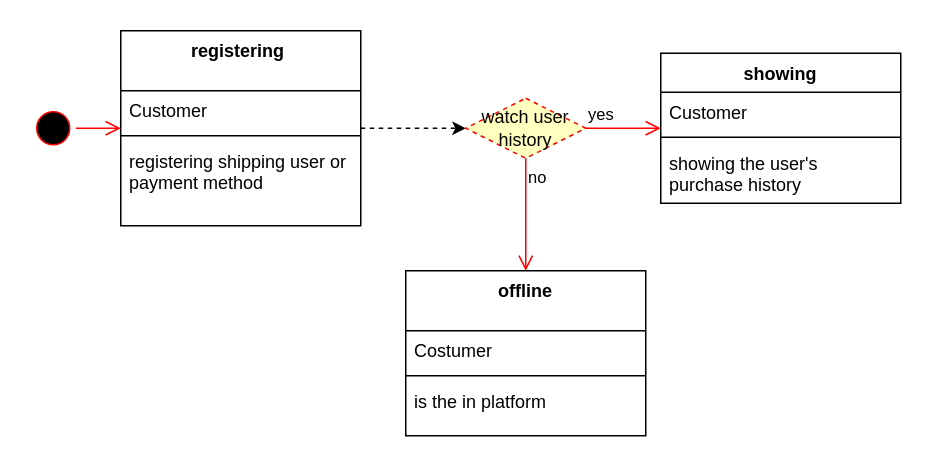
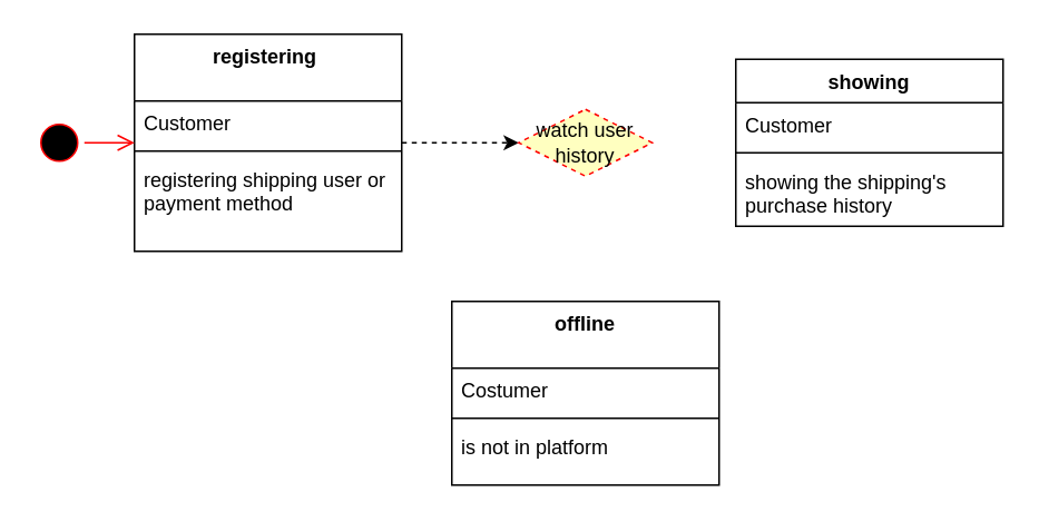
- <mxCell id="12" value="yes" style="edgeStyle=orthogonalEdgeStyle;html=1;align=left;verticalAlign=bottom;endArrow=open;endSize=8;strokeColor=#ff0000;rounded=0;" parent="1" source="11" target="2" edge="1"><mxGeometry x="-1" relative="1" as="geometry"><mxPoint x="374" y="290" as="targetPoint" /></mxGeometry></mxCell>
- <mxCell id="5" value="showing the user's purchase history" style="text;strokeColor=none;fillColor=none;align=left;verticalAlign=top;spacingLeft=4;spacingRight=4;overflow=hidden;rotatable=0;points=[[0,0.5],[1,0.5]];portConstraint=eastwest;whiteSpace=wrap;html=1;" parent="2" vertex="1"><mxGeometry y="60" width="160" height="40" as="geometry" /></mxCell>
+ <mxCell id="5" value="showing the shipping's purchase history" style="text;strokeColor=none;fillColor=none;align=left;verticalAlign=top;spacingLeft=4;spacingRight=4;overflow=hidden;rotatable=0;points=[[0,0.5],[1,0.5]];portConstraint=eastwest;whiteSpace=wrap;html=1;" parent="2" vertex="1"><mxGeometry y="60" width="160" height="40" as="geometry" /></mxCell>
- <mxCell id="13" value="no" style="edgeStyle=orthogonalEdgeStyle;html=1;align=left;verticalAlign=top;endArrow=open;endSize=8;strokeColor=#ff0000;rounded=0;" parent="1" source="11" target="16" edge="1"><mxGeometry x="-1" relative="1" as="geometry"><mxPoint x="350" y="180" as="targetPoint" /></mxGeometry></mxCell>
- <mxCell id="19" value="is the in platform" style="text;strokeColor=none;fillColor=none;align=left;verticalAlign=top;spacingLeft=4;spacingRight=4;overflow=hidden;rotatable=0;points=[[0,0.5],[1,0.5]];portConstraint=eastwest;whiteSpace=wrap;html=1;" vertex="1" parent="16"><mxGeometry y="74" width="160" height="36" as="geometry" /></mxCell>
+ <mxCell id="19" value="is not in platform" style="text;strokeColor=none;fillColor=none;align=left;verticalAlign=top;spacingLeft=4;spacingRight=4;overflow=hidden;rotatable=0;points=[[0,0.5],[1,0.5]];portConstraint=eastwest;whiteSpace=wrap;html=1;" vertex="1" parent="16"><mxGeometry y="74" width="160" height="36" as="geometry" /></mxCell>
